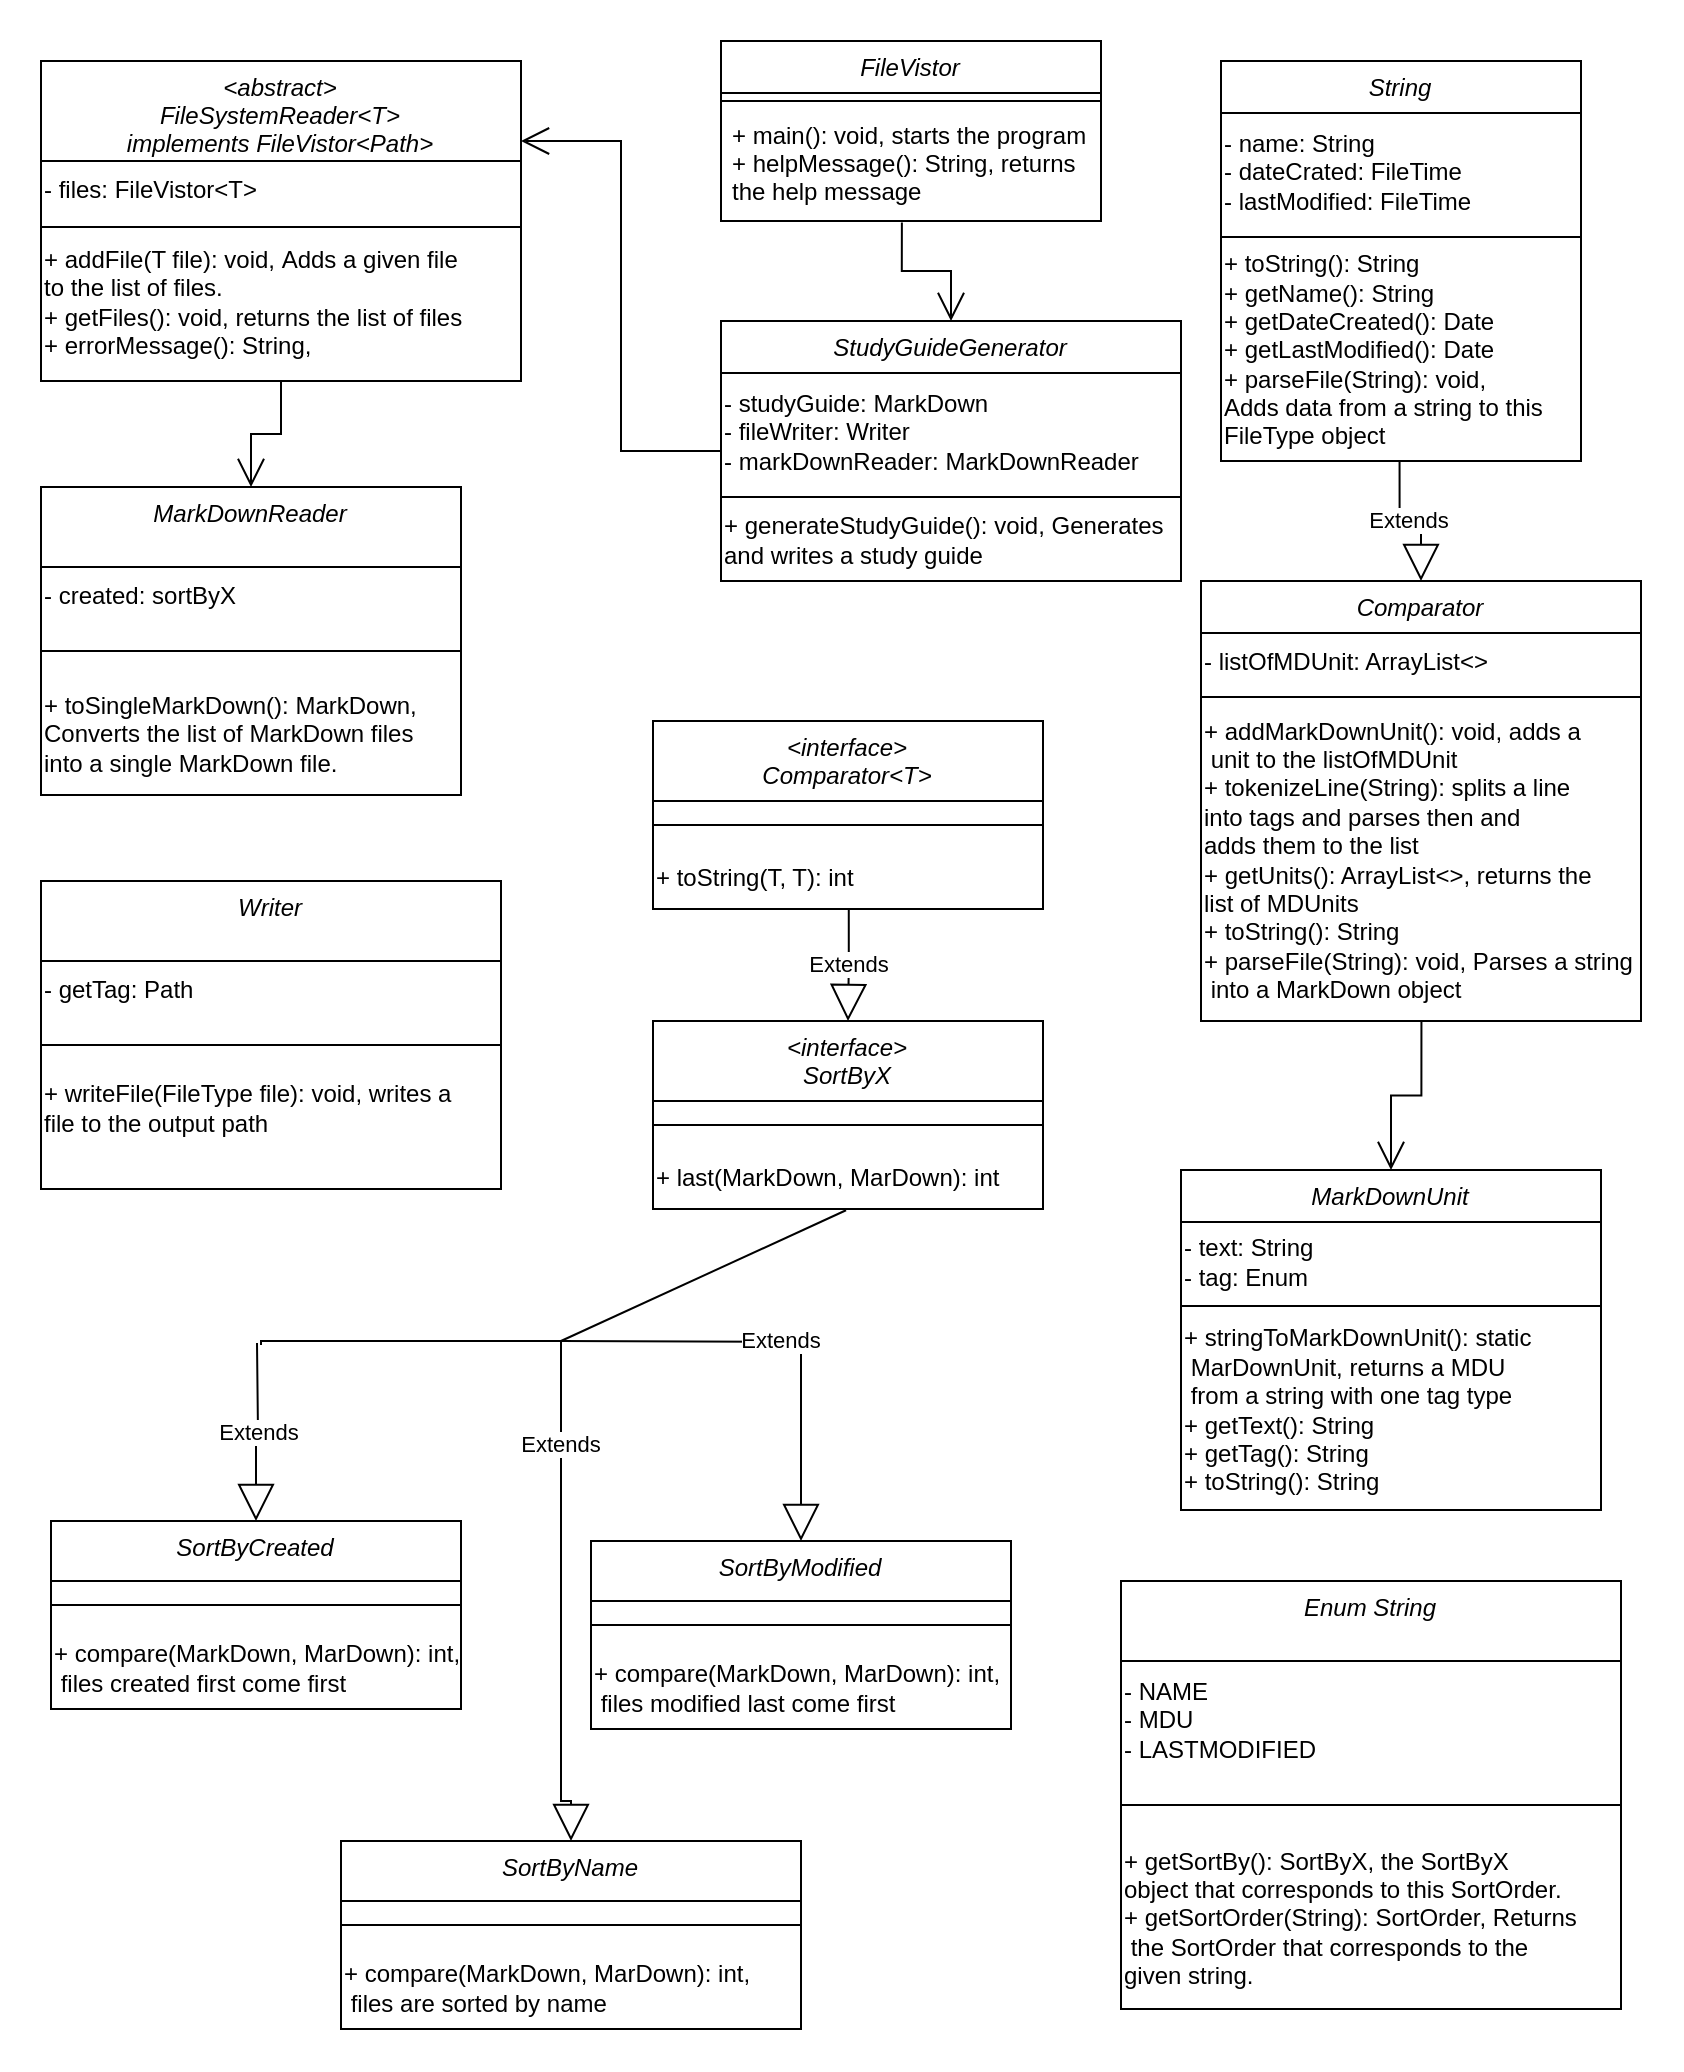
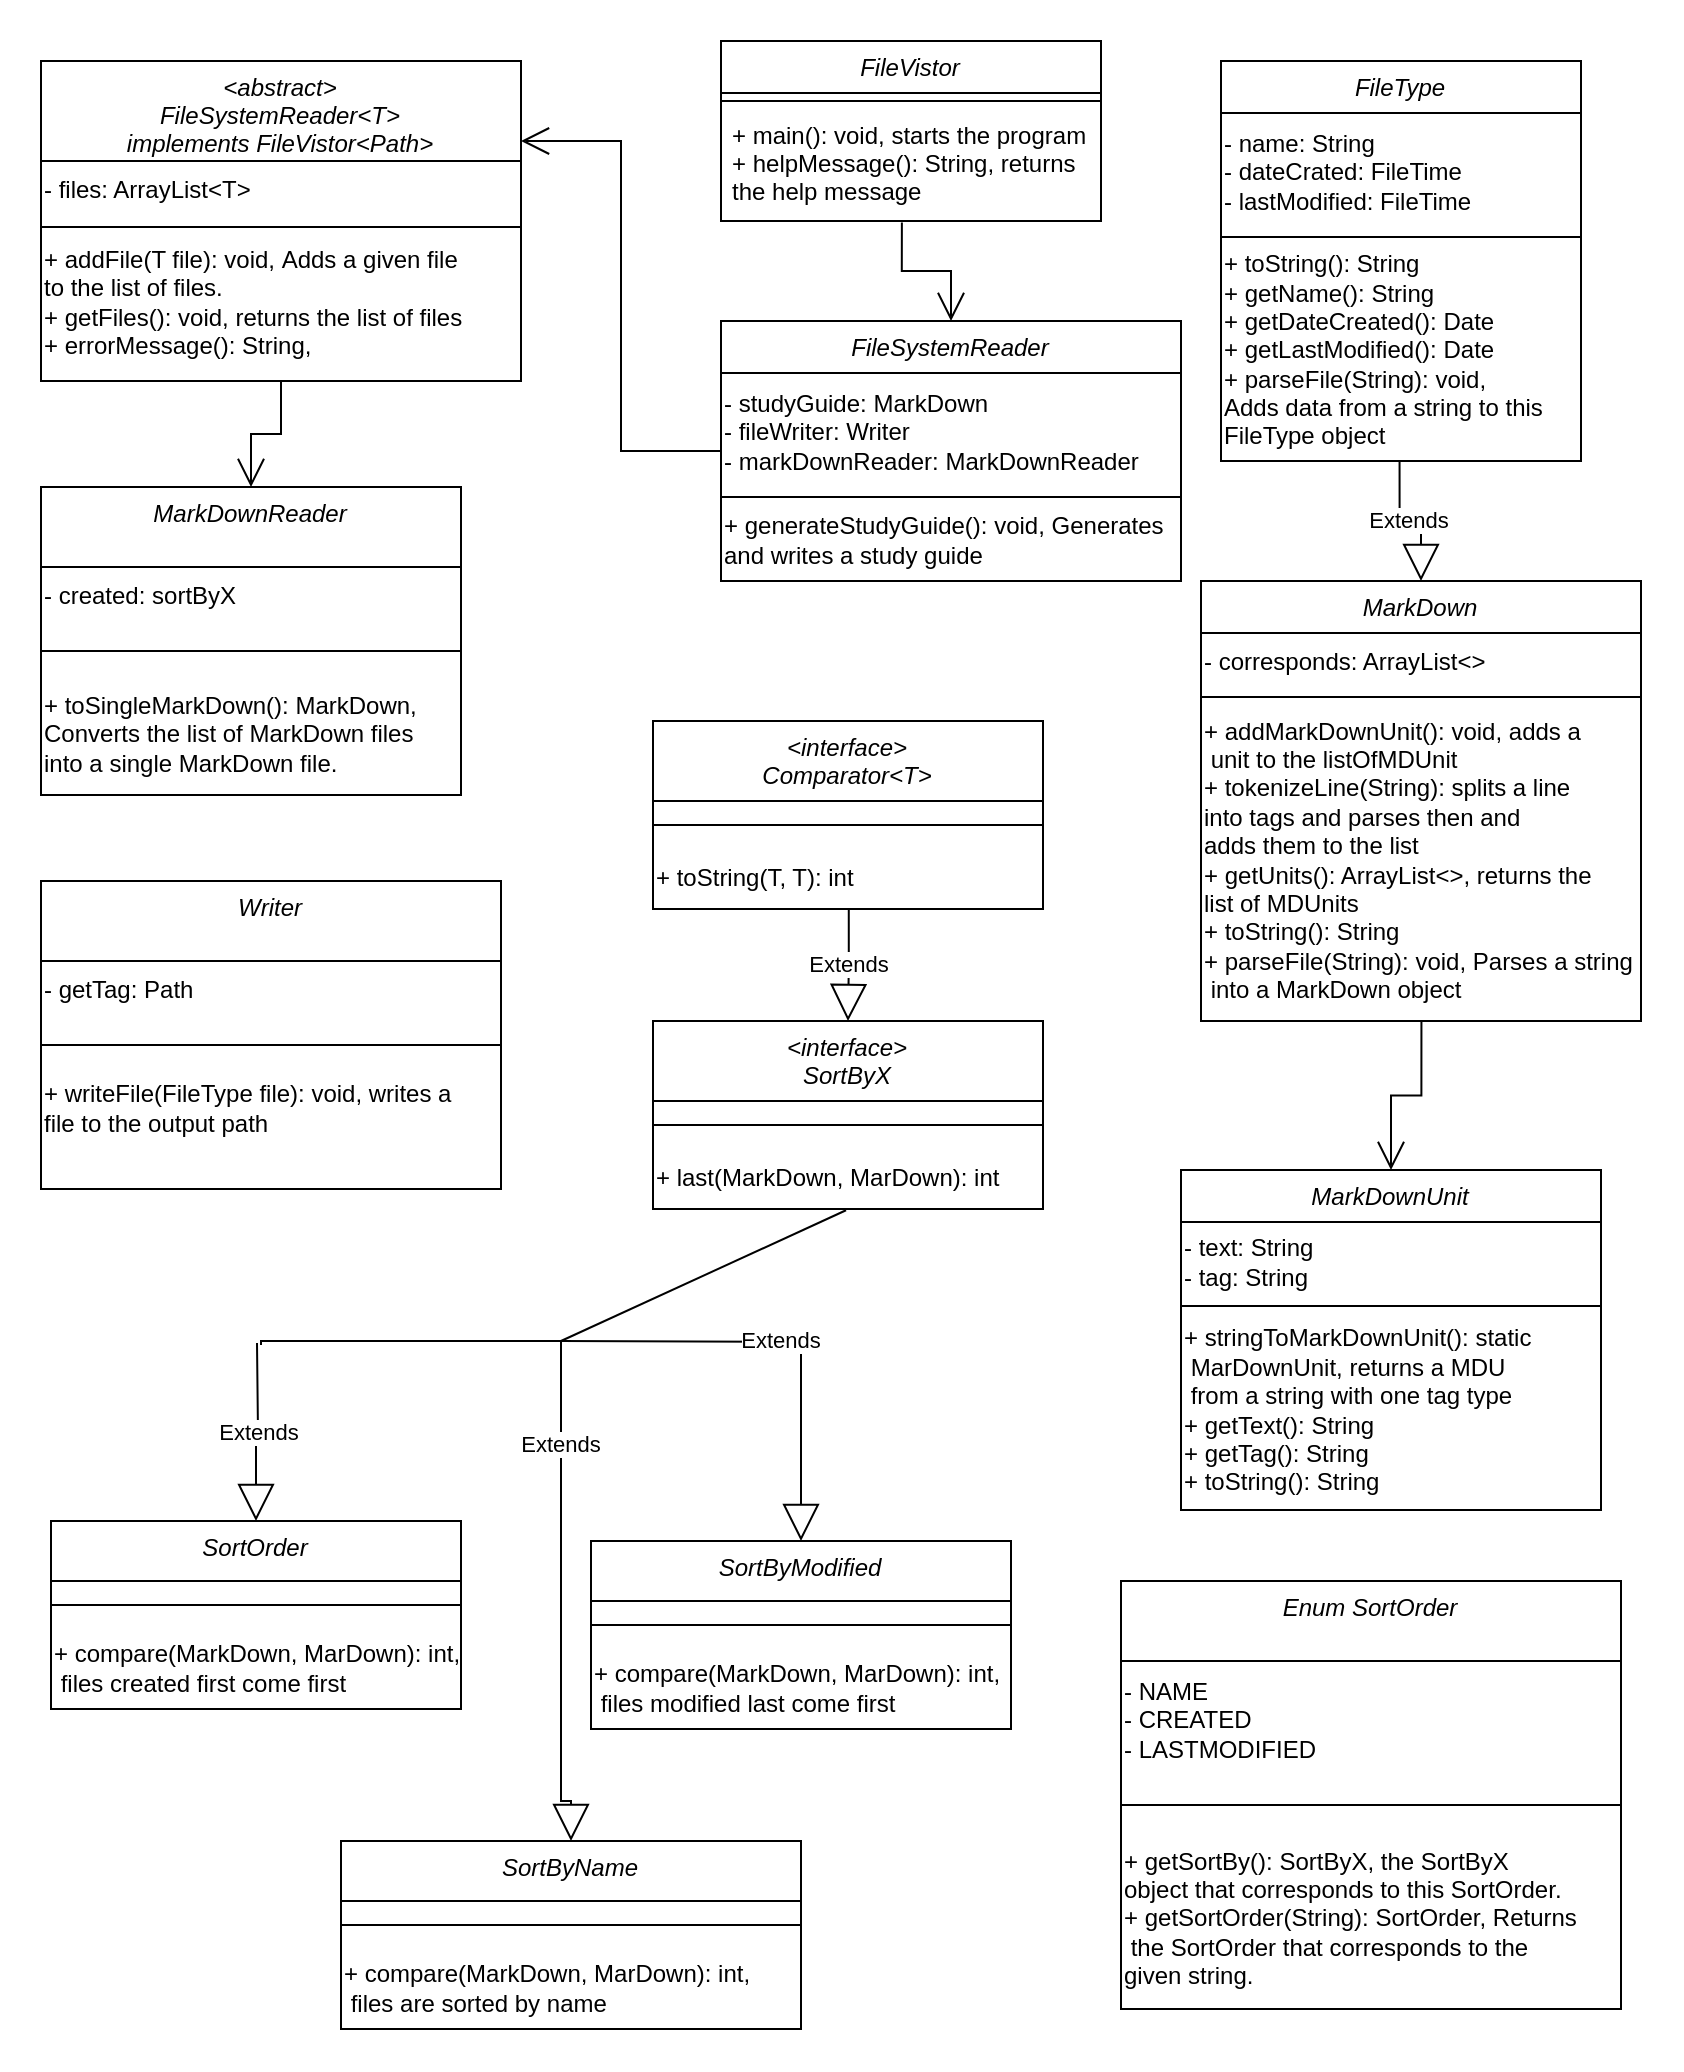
- <mxCell id="20" value="String" style="swimlane;fontStyle=2;align=center;verticalAlign=top;childLayout=stackLayout;horizontal=1;startSize=26;horizontalStack=0;resizeParent=1;resizeLast=0;collapsible=1;marginBottom=0;rounded=0;shadow=0;strokeWidth=1;" vertex="1" parent="1"><mxGeometry x="610" y="30" width="180" height="200" as="geometry"><mxRectangle x="230" y="140" width="160" height="26" as="alternateBounds" /></mxGeometry></mxCell>
+ <mxCell id="20" value="FileType" style="swimlane;fontStyle=2;align=center;verticalAlign=top;childLayout=stackLayout;horizontal=1;startSize=26;horizontalStack=0;resizeParent=1;resizeLast=0;collapsible=1;marginBottom=0;rounded=0;shadow=0;strokeWidth=1;" vertex="1" parent="1"><mxGeometry x="610" y="30" width="180" height="200" as="geometry"><mxRectangle x="230" y="140" width="160" height="26" as="alternateBounds" /></mxGeometry></mxCell>
- <mxCell id="10" value="- files: FileVistor&amp;lt;T&amp;gt;" style="text;html=1;align=left;verticalAlign=middle;resizable=0;points=[];autosize=1;strokeColor=none;fillColor=none;" vertex="1" parent="9"><mxGeometry y="50" width="240" height="30" as="geometry" /></mxCell>
+ <mxCell id="10" value="- files: ArrayList&amp;lt;T&amp;gt;" style="text;html=1;align=left;verticalAlign=middle;resizable=0;points=[];autosize=1;strokeColor=none;fillColor=none;" vertex="1" parent="9"><mxGeometry y="50" width="240" height="30" as="geometry" /></mxCell>
- <mxCell id="13" value="StudyGuideGenerator" style="swimlane;fontStyle=2;align=center;verticalAlign=top;childLayout=stackLayout;horizontal=1;startSize=26;horizontalStack=0;resizeParent=1;resizeLast=0;collapsible=1;marginBottom=0;rounded=0;shadow=0;strokeWidth=1;" vertex="1" parent="1"><mxGeometry x="360" y="160" width="230" height="130" as="geometry"><mxRectangle x="230" y="140" width="160" height="26" as="alternateBounds" /></mxGeometry></mxCell>
+ <mxCell id="13" value="FileSystemReader" style="swimlane;fontStyle=2;align=center;verticalAlign=top;childLayout=stackLayout;horizontal=1;startSize=26;horizontalStack=0;resizeParent=1;resizeLast=0;collapsible=1;marginBottom=0;rounded=0;shadow=0;strokeWidth=1;" vertex="1" parent="1"><mxGeometry x="360" y="160" width="230" height="130" as="geometry"><mxRectangle x="230" y="140" width="160" height="26" as="alternateBounds" /></mxGeometry></mxCell>
- <mxCell id="24" value="Comparator" style="swimlane;fontStyle=2;align=center;verticalAlign=top;childLayout=stackLayout;horizontal=1;startSize=26;horizontalStack=0;resizeParent=1;resizeLast=0;collapsible=1;marginBottom=0;rounded=0;shadow=0;strokeWidth=1;" vertex="1" parent="1"><mxGeometry x="600" y="290" width="220" height="220" as="geometry"><mxRectangle x="230" y="140" width="160" height="26" as="alternateBounds" /></mxGeometry></mxCell>
+ <mxCell id="24" value="MarkDown" style="swimlane;fontStyle=2;align=center;verticalAlign=top;childLayout=stackLayout;horizontal=1;startSize=26;horizontalStack=0;resizeParent=1;resizeLast=0;collapsible=1;marginBottom=0;rounded=0;shadow=0;strokeWidth=1;" vertex="1" parent="1"><mxGeometry x="600" y="290" width="220" height="220" as="geometry"><mxRectangle x="230" y="140" width="160" height="26" as="alternateBounds" /></mxGeometry></mxCell>
- <mxCell id="25" value="- listOfMDUnit: ArrayList&amp;lt;&amp;gt;" style="text;html=1;align=left;verticalAlign=middle;resizable=0;points=[];autosize=1;strokeColor=none;fillColor=none;" vertex="1" parent="24"><mxGeometry y="26" width="220" height="30" as="geometry" /></mxCell>
+ <mxCell id="25" value="- corresponds: ArrayList&amp;lt;&amp;gt;" style="text;html=1;align=left;verticalAlign=middle;resizable=0;points=[];autosize=1;strokeColor=none;fillColor=none;" vertex="1" parent="24"><mxGeometry y="26" width="220" height="30" as="geometry" /></mxCell>
- <mxCell id="30" value="- text: String&amp;nbsp;&lt;br&gt;- tag: Enum&amp;nbsp;" style="text;html=1;align=left;verticalAlign=middle;resizable=0;points=[];autosize=1;strokeColor=none;fillColor=none;" vertex="1" parent="29"><mxGeometry y="26" width="210" height="40" as="geometry" /></mxCell>
+ <mxCell id="30" value="- text: String&amp;nbsp;&lt;br&gt;- tag: String&amp;nbsp;" style="text;html=1;align=left;verticalAlign=middle;resizable=0;points=[];autosize=1;strokeColor=none;fillColor=none;" vertex="1" parent="29"><mxGeometry y="26" width="210" height="40" as="geometry" /></mxCell>
- <mxCell id="42" value="SortByCreated" style="swimlane;fontStyle=2;align=center;verticalAlign=top;childLayout=stackLayout;horizontal=1;startSize=30;horizontalStack=0;resizeParent=1;resizeLast=0;collapsible=1;marginBottom=0;rounded=0;shadow=0;strokeWidth=1;" vertex="1" parent="1"><mxGeometry x="25" y="760" width="205" height="94" as="geometry"><mxRectangle x="230" y="140" width="160" height="26" as="alternateBounds" /></mxGeometry></mxCell>
+ <mxCell id="42" value="SortOrder" style="swimlane;fontStyle=2;align=center;verticalAlign=top;childLayout=stackLayout;horizontal=1;startSize=30;horizontalStack=0;resizeParent=1;resizeLast=0;collapsible=1;marginBottom=0;rounded=0;shadow=0;strokeWidth=1;" vertex="1" parent="1"><mxGeometry x="25" y="760" width="205" height="94" as="geometry"><mxRectangle x="230" y="140" width="160" height="26" as="alternateBounds" /></mxGeometry></mxCell>
- <mxCell id="58" value="Enum String" style="swimlane;fontStyle=2;align=center;verticalAlign=top;childLayout=stackLayout;horizontal=1;startSize=40;horizontalStack=0;resizeParent=1;resizeLast=0;collapsible=1;marginBottom=0;rounded=0;shadow=0;strokeWidth=1;" vertex="1" parent="1"><mxGeometry x="560" y="790" width="250" height="214" as="geometry"><mxRectangle x="230" y="140" width="160" height="26" as="alternateBounds" /></mxGeometry></mxCell>
+ <mxCell id="58" value="Enum SortOrder" style="swimlane;fontStyle=2;align=center;verticalAlign=top;childLayout=stackLayout;horizontal=1;startSize=40;horizontalStack=0;resizeParent=1;resizeLast=0;collapsible=1;marginBottom=0;rounded=0;shadow=0;strokeWidth=1;" vertex="1" parent="1"><mxGeometry x="560" y="790" width="250" height="214" as="geometry"><mxRectangle x="230" y="140" width="160" height="26" as="alternateBounds" /></mxGeometry></mxCell>
- <mxCell id="59" value="- NAME&lt;br&gt;- MDU&amp;nbsp;&lt;br&gt;- LASTMODIFIED" style="text;html=1;align=left;verticalAlign=middle;resizable=0;points=[];autosize=1;strokeColor=none;fillColor=none;" vertex="1" parent="58"><mxGeometry y="40" width="250" height="60" as="geometry" /></mxCell>
+ <mxCell id="59" value="- NAME&lt;br&gt;- CREATED&amp;nbsp;&lt;br&gt;- LASTMODIFIED" style="text;html=1;align=left;verticalAlign=middle;resizable=0;points=[];autosize=1;strokeColor=none;fillColor=none;" vertex="1" parent="58"><mxGeometry y="40" width="250" height="60" as="geometry" /></mxCell>
